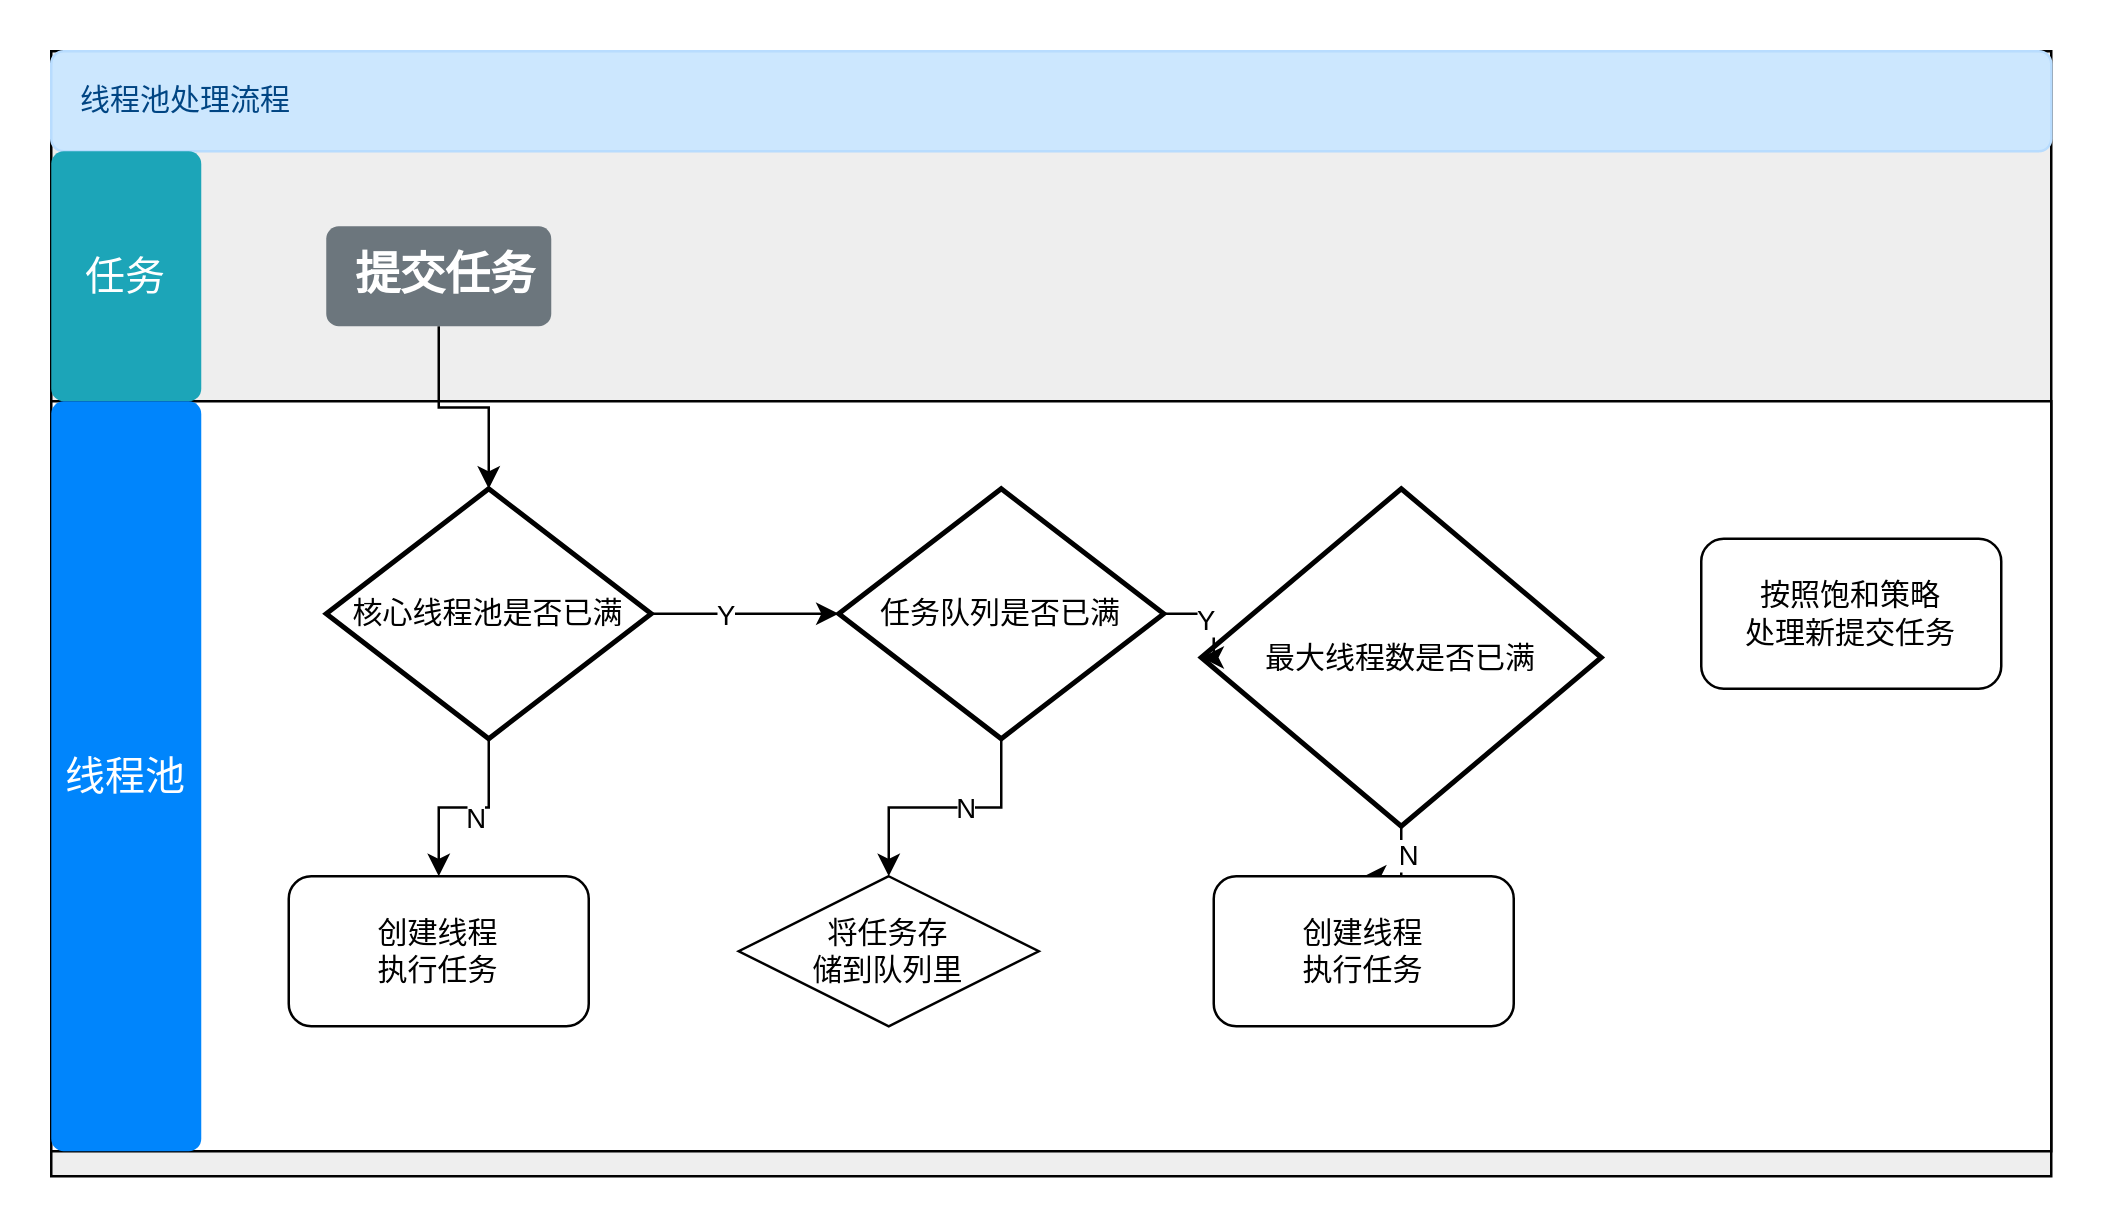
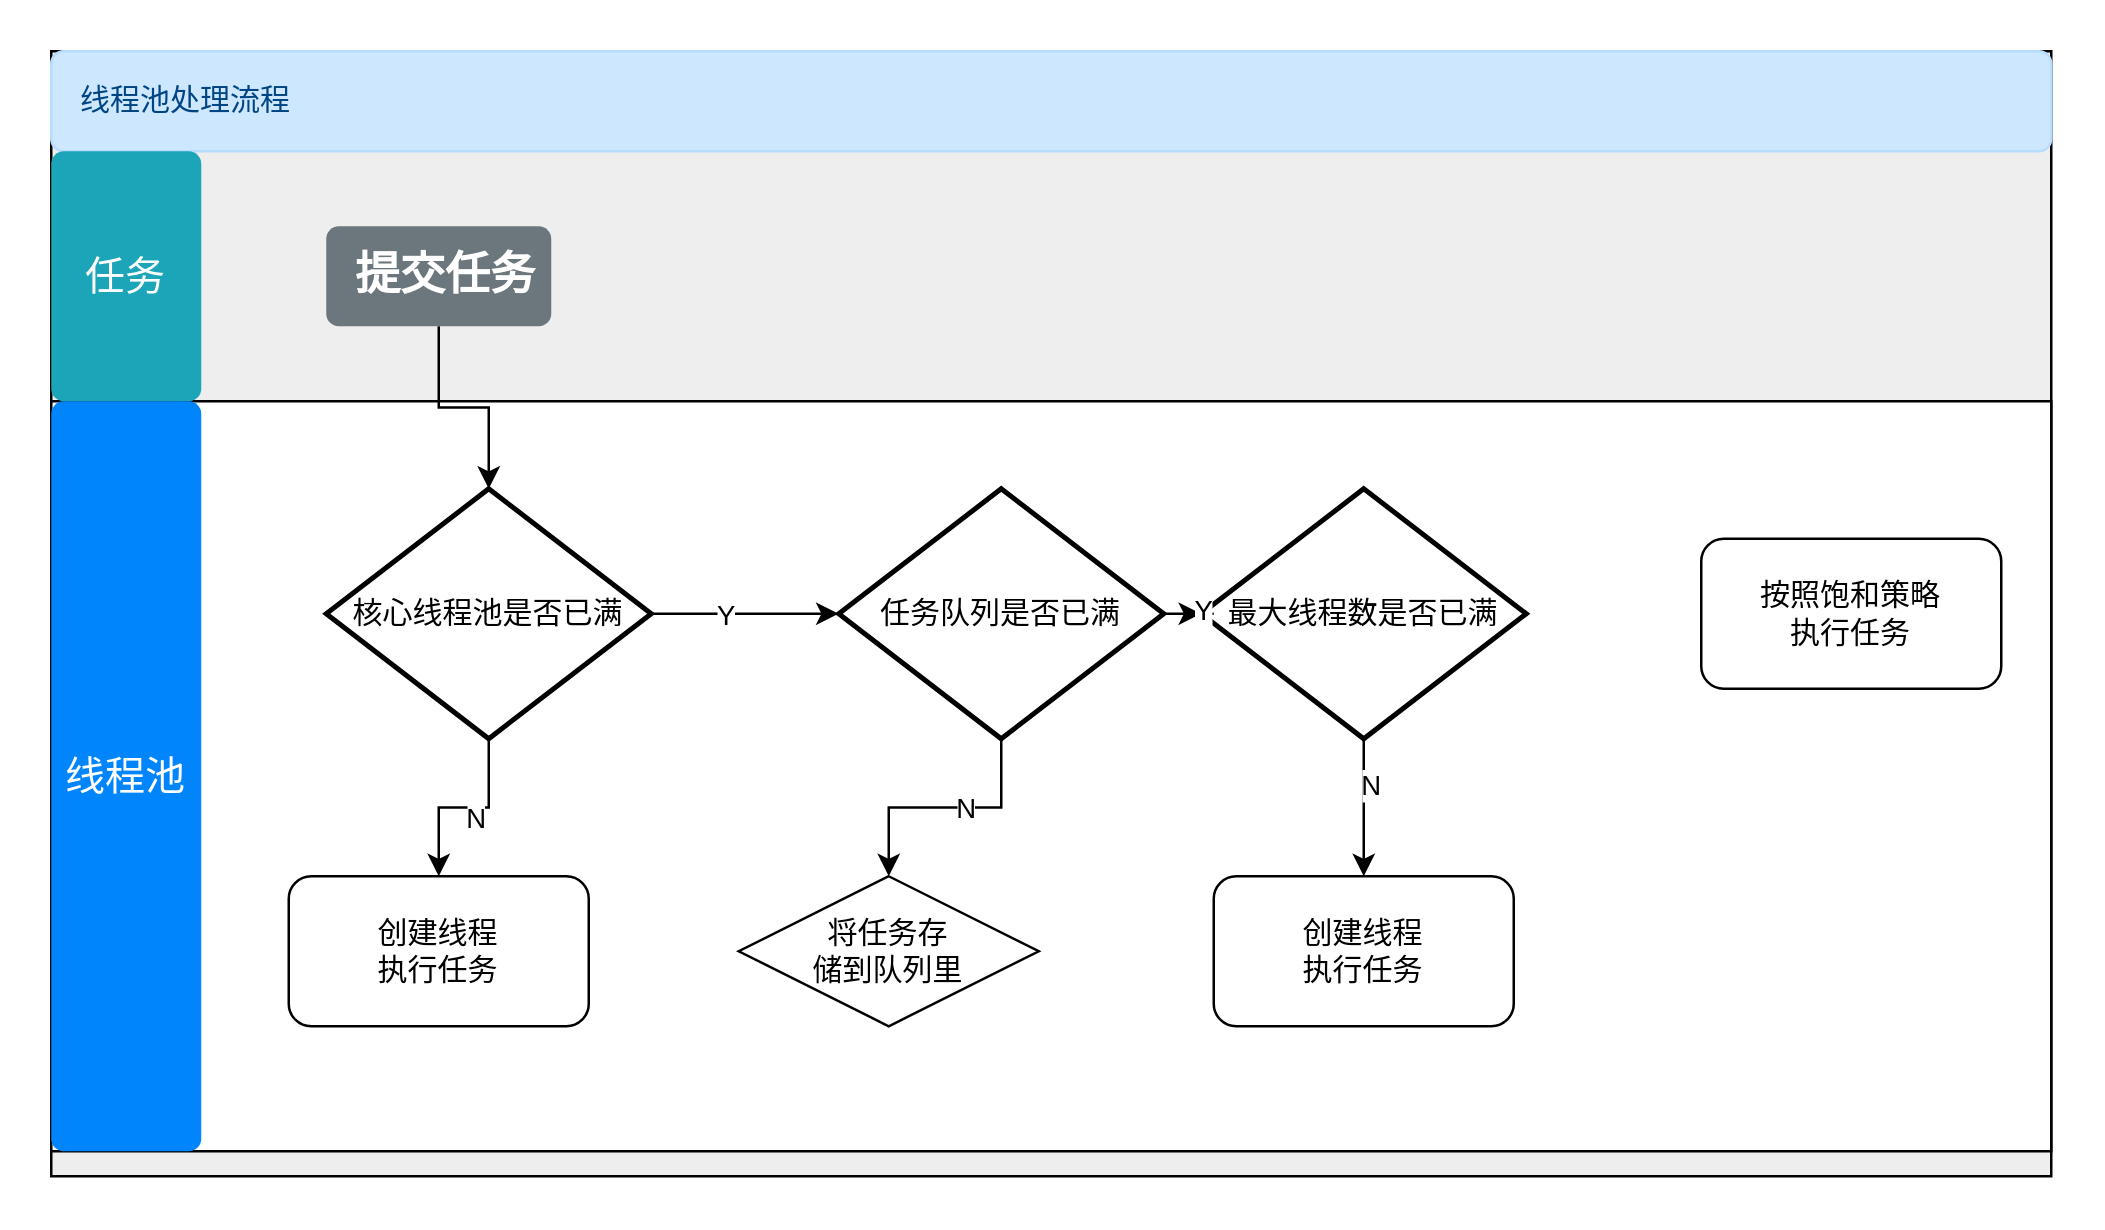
- <mxCell id="25" value="按照饱和策略&lt;br&gt;处理新提交任务" style="rounded=1;whiteSpace=wrap;html=1;strokeColor=#000000;" vertex="1" parent="1"><mxGeometry x="680" y="215" width="120" height="60" as="geometry" /></mxCell>
+ <mxCell id="25" value="按照饱和策略&lt;br&gt;执行任务" style="rounded=1;whiteSpace=wrap;html=1;strokeColor=#000000;" vertex="1" parent="1"><mxGeometry x="680" y="215" width="120" height="60" as="geometry" /></mxCell>
- <mxCell id="17" value="最大线程数是否已满" style="strokeWidth=2;html=1;shape=mxgraph.flowchart.decision;whiteSpace=wrap;rounded=0;" vertex="1" parent="1"><mxGeometry x="480" y="195" width="160" height="135" as="geometry" /></mxCell>
+ <mxCell id="17" value="最大线程数是否已满" style="strokeWidth=2;html=1;shape=mxgraph.flowchart.decision;whiteSpace=wrap;rounded=0;" vertex="1" parent="1"><mxGeometry x="480" y="195" width="130" height="100" as="geometry" /></mxCell>
